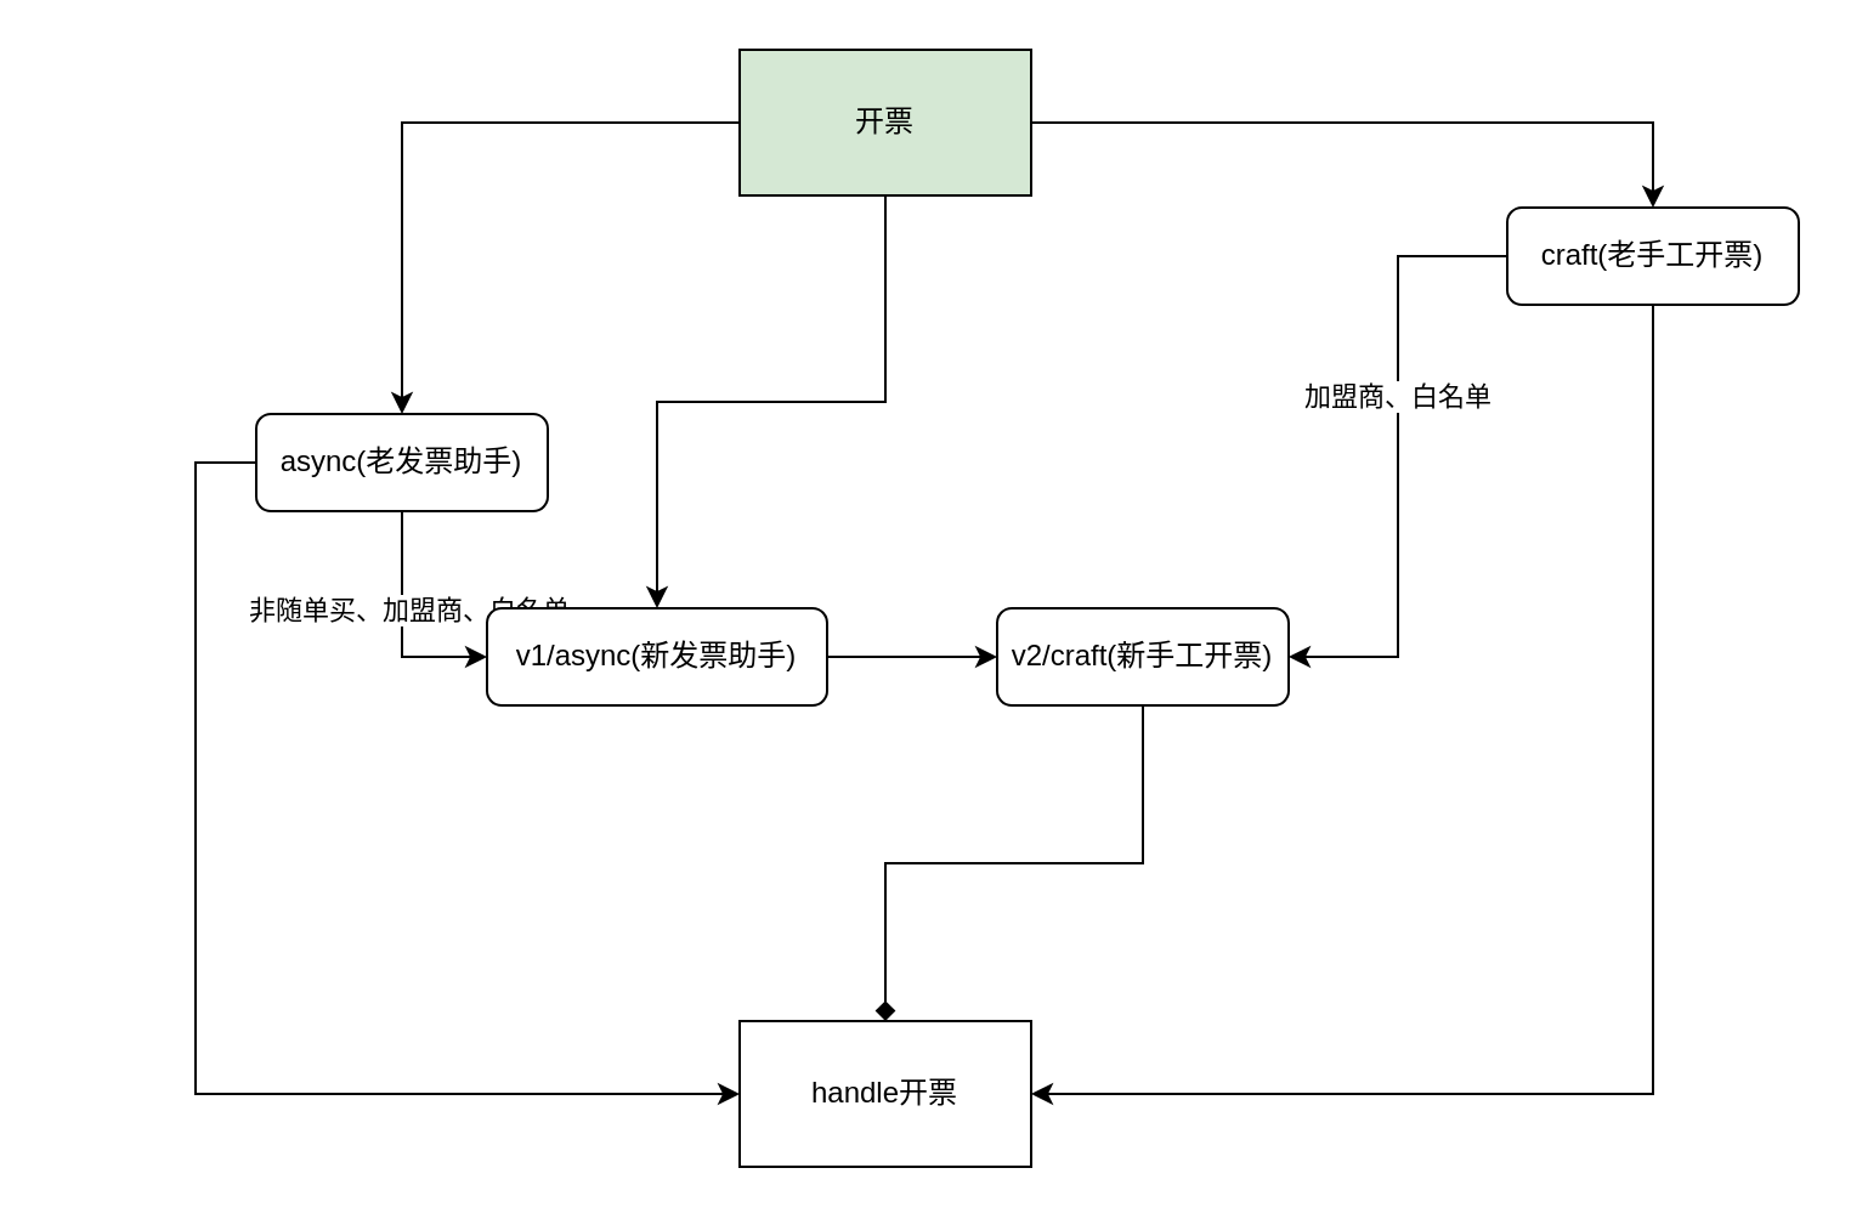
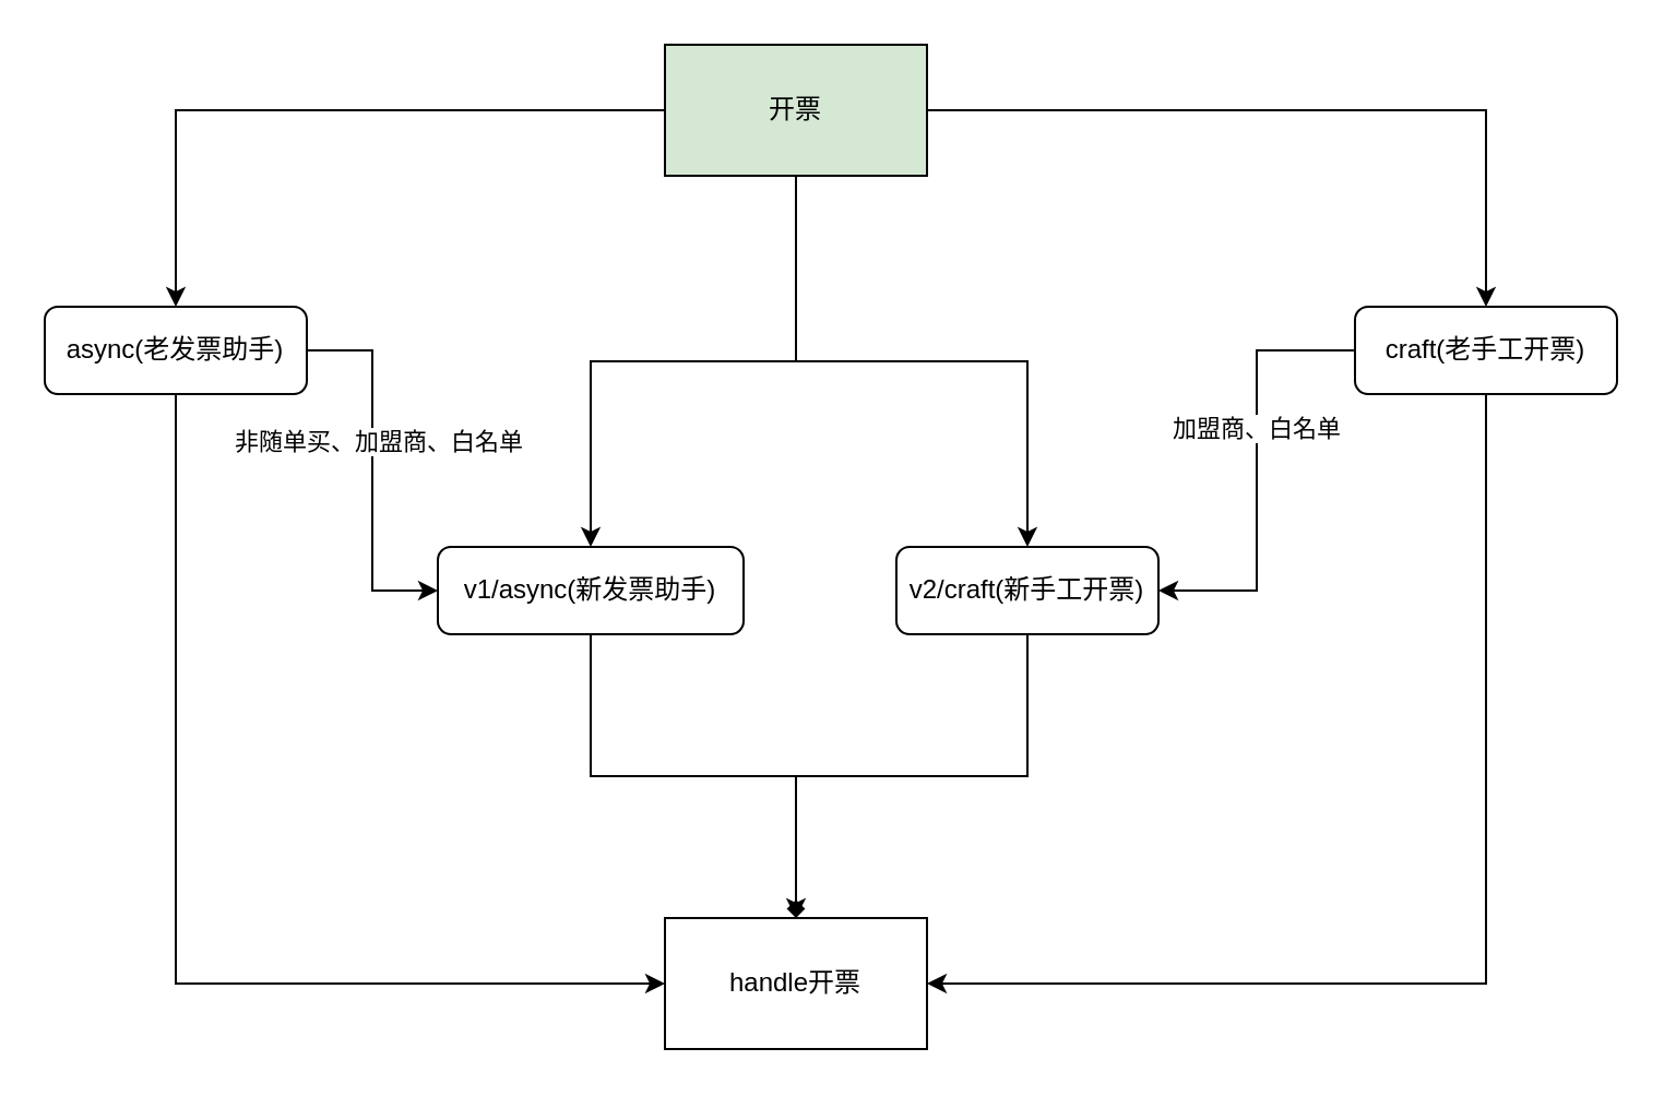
- <mxCell id="18" value="craft(老手工开票)" style="rounded=1;whiteSpace=wrap;html=1;" vertex="1" parent="1"><mxGeometry x="620" y="85" width="120" height="40" as="geometry" /></mxCell>
+ <mxCell id="18" value="craft(老手工开票)" style="rounded=1;whiteSpace=wrap;html=1;" vertex="1" parent="1"><mxGeometry x="620" y="140" width="120" height="40" as="geometry" /></mxCell>
+ <mxCell id="8" style="edgeStyle=orthogonalEdgeStyle;rounded=0;orthogonalLoop=1;jettySize=auto;html=1;entryX=0.5;entryY=0;entryDx=0;entryDy=0;" edge="1" parent="1" source="10" target="14"><mxGeometry relative="1" as="geometry" /></mxCell>
- <mxCell id="5" value="async(老发票助手)" style="rounded=1;whiteSpace=wrap;html=1;fontSize=12;glass=0;strokeWidth=1;shadow=0;" parent="1" vertex="1"><mxGeometry x="105" y="170" width="120" height="40" as="geometry" /></mxCell>
+ <mxCell id="5" value="async(老发票助手)" style="rounded=1;whiteSpace=wrap;html=1;fontSize=12;glass=0;strokeWidth=1;shadow=0;" parent="1" vertex="1"><mxGeometry x="20" y="140" width="120" height="40" as="geometry" /></mxCell>
- <mxCell id="11" style="edgeStyle=orthogonalEdgeStyle;rounded=0;orthogonalLoop=1;jettySize=auto;html=1;" edge="1" parent="1" source="12" target="14"><mxGeometry relative="1" as="geometry" /></mxCell>
+ <mxCell id="11" style="edgeStyle=orthogonalEdgeStyle;rounded=0;orthogonalLoop=1;jettySize=auto;html=1;entryX=0.5;entryY=0;entryDx=0;entryDy=0;" edge="1" parent="1" source="12" target="19"><mxGeometry relative="1" as="geometry" /></mxCell>
